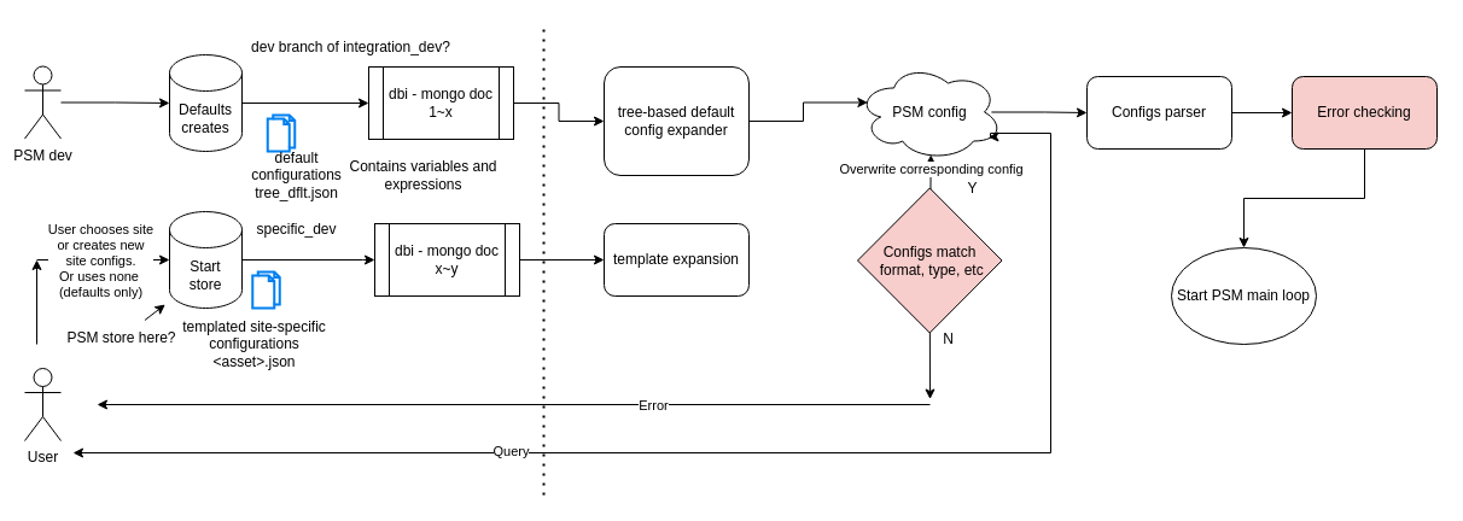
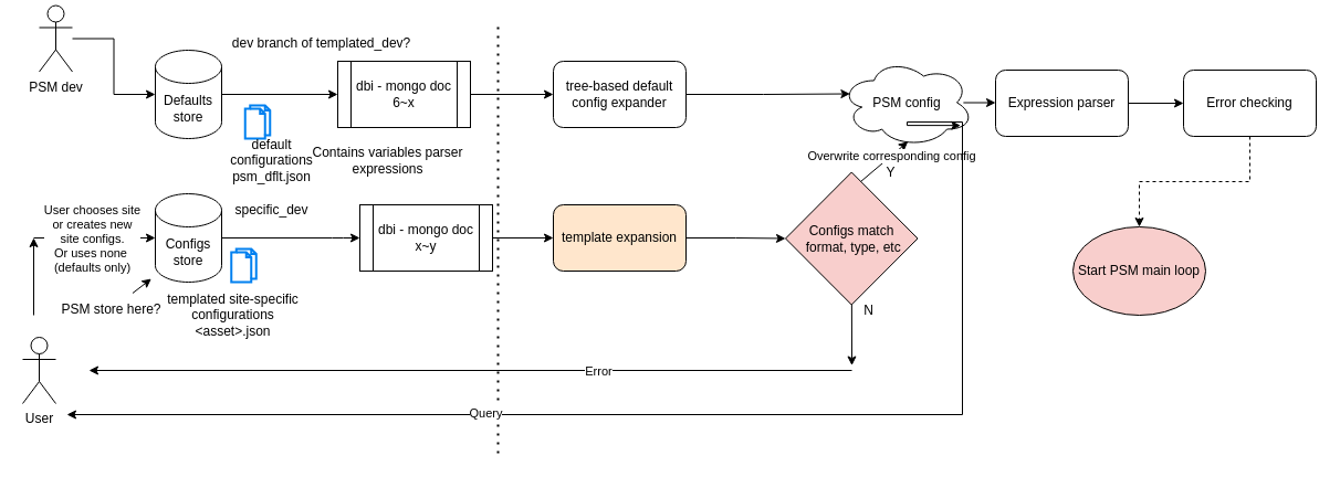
- <mxCell id="29" value="dev branch of integration_dev?" style="text;html=1;align=center;verticalAlign=middle;resizable=0;points=[];autosize=1;strokeColor=none;fillColor=none;" parent="1" vertex="1"><mxGeometry x="195" y="24" width="190" height="30" as="geometry" /></mxCell>
+ <mxCell id="29" value="dev branch of templated_dev?" style="text;html=1;align=center;verticalAlign=middle;resizable=0;points=[];autosize=1;strokeColor=none;fillColor=none;" parent="1" vertex="1"><mxGeometry x="195" y="24" width="190" height="30" as="geometry" /></mxCell>
- <mxCell id="48" value="PSM dev" style="shape=umlActor;verticalLabelPosition=bottom;verticalAlign=top;html=1;outlineConnect=0;" parent="1" vertex="1"><mxGeometry x="20" y="54.5" width="30" height="60" as="geometry" /></mxCell>
+ <mxCell id="48" value="PSM dev" style="shape=umlActor;verticalLabelPosition=bottom;verticalAlign=top;html=1;outlineConnect=0;" parent="1" vertex="1"><mxGeometry x="35" y="4.5" width="30" height="60" as="geometry" /></mxCell>
- <mxCell id="31" value="dbi - mongo doc 1~x" style="shape=process;whiteSpace=wrap;html=1;backgroundOutline=1;" parent="1" vertex="1"><mxGeometry x="305" y="55" width="120" height="60" as="geometry" /></mxCell>
+ <mxCell id="31" value="dbi - mongo doc 6~x" style="shape=process;whiteSpace=wrap;html=1;backgroundOutline=1;" parent="1" vertex="1"><mxGeometry x="305" y="55" width="120" height="60" as="geometry" /></mxCell>
- <mxCell id="10" value="PSM config" style="ellipse;shape=cloud;whiteSpace=wrap;html=1;" parent="1" vertex="1"><mxGeometry x="710" y="52.5" width="120" height="80" as="geometry" /></mxCell>
+ <mxCell id="10" value="PSM config" style="ellipse;shape=cloud;whiteSpace=wrap;html=1;" parent="1" vertex="1"><mxGeometry x="760" y="52.5" width="120" height="80" as="geometry" /></mxCell>
- <mxCell id="44" value="Configs parser" style="rounded=1;whiteSpace=wrap;html=1;" parent="1" vertex="1"><mxGeometry x="900" y="63" width="120" height="60" as="geometry" /></mxCell>
+ <mxCell id="44" value="Expression parser" style="rounded=1;whiteSpace=wrap;html=1;" parent="1" vertex="1"><mxGeometry x="900" y="63" width="120" height="60" as="geometry" /></mxCell>
- <mxCell id="25" value="Error checking" style="rounded=1;whiteSpace=wrap;html=1;fillColor=#f8cecc;" parent="1" vertex="1"><mxGeometry x="1070" y="63" width="120" height="60" as="geometry" /></mxCell>
+ <mxCell id="25" value="Error checking" style="rounded=1;whiteSpace=wrap;html=1;" parent="1" vertex="1"><mxGeometry x="1070" y="63" width="120" height="60" as="geometry" /></mxCell>
- <mxCell id="2" value="Defaults&lt;br&gt;creates" style="shape=cylinder3;whiteSpace=wrap;html=1;boundedLbl=1;backgroundOutline=1;size=15;" parent="1" vertex="1"><mxGeometry x="140" y="45" width="60" height="80" as="geometry" /></mxCell>
+ <mxCell id="2" value="Defaults&lt;br&gt;store" style="shape=cylinder3;whiteSpace=wrap;html=1;boundedLbl=1;backgroundOutline=1;size=15;" parent="1" vertex="1"><mxGeometry x="140" y="45" width="60" height="80" as="geometry" /></mxCell>
- <mxCell id="40" value="tree-based default config expander" style="rounded=1;whiteSpace=wrap;html=1;" parent="1" vertex="1"><mxGeometry x="500" y="55" width="120" height="90" as="geometry" /></mxCell>
+ <mxCell id="40" value="tree-based default config expander" style="rounded=1;whiteSpace=wrap;html=1;" parent="1" vertex="1"><mxGeometry x="500" y="55" width="120" height="60" as="geometry" /></mxCell>
- <mxCell id="5" value="default &lt;br&gt;configurations&lt;br&gt;tree_dflt.json" style="text;html=1;align=center;verticalAlign=middle;resizable=0;points=[];autosize=1;strokeColor=none;fillColor=none;" parent="1" vertex="1"><mxGeometry x="195" y="115" width="100" height="60" as="geometry" /></mxCell>
+ <mxCell id="5" value="default &lt;br&gt;configurations&lt;br&gt;psm_dflt.json" style="text;html=1;align=center;verticalAlign=middle;resizable=0;points=[];autosize=1;strokeColor=none;fillColor=none;" parent="1" vertex="1"><mxGeometry x="195" y="115" width="100" height="60" as="geometry" /></mxCell>
- <mxCell id="46" value="Contains variables and&lt;br&gt;expressions" style="text;html=1;align=center;verticalAlign=middle;resizable=0;points=[];autosize=1;strokeColor=none;fillColor=none;" parent="1" vertex="1"><mxGeometry x="275" y="125" width="150" height="40" as="geometry" /></mxCell>
+ <mxCell id="46" value="Contains variables parser&lt;br&gt;expressions" style="text;html=1;align=center;verticalAlign=middle;resizable=0;points=[];autosize=1;strokeColor=none;fillColor=none;" parent="1" vertex="1"><mxGeometry x="275" y="125" width="150" height="40" as="geometry" /></mxCell>
- <mxCell id="24" style="edgeStyle=orthogonalEdgeStyle;rounded=0;orthogonalLoop=1;jettySize=auto;html=1;entryX=0.5;entryY=0;entryDx=0;entryDy=0;" parent="1" source="25" target="45" edge="1"><mxGeometry relative="1" as="geometry" /></mxCell>
+ <mxCell id="24" style="edgeStyle=orthogonalEdgeStyle;rounded=0;orthogonalLoop=1;jettySize=auto;html=1;entryX=0.5;entryY=0;entryDx=0;entryDy=0;dashed=1;" parent="1" source="25" target="45" edge="1"><mxGeometry relative="1" as="geometry" /></mxCell>
- <mxCell id="36" value="dbi - mongo doc x~y" style="shape=process;whiteSpace=wrap;html=1;backgroundOutline=1;" parent="1" vertex="1"><mxGeometry x="310" y="185" width="120" height="60" as="geometry" /></mxCell>
+ <mxCell id="36" value="dbi - mongo doc x~y" style="shape=process;whiteSpace=wrap;html=1;backgroundOutline=1;" parent="1" vertex="1"><mxGeometry x="325" y="185" width="120" height="60" as="geometry" /></mxCell>
- <mxCell id="42" value="template expansion" style="rounded=1;whiteSpace=wrap;html=1;" parent="1" vertex="1"><mxGeometry x="500" y="185" width="120" height="60" as="geometry" /></mxCell>
+ <mxCell id="42" value="template expansion" style="rounded=1;whiteSpace=wrap;html=1;fillColor=#ffe6cc;" parent="1" vertex="1"><mxGeometry x="500" y="185" width="120" height="60" as="geometry" /></mxCell>
+ <mxCell id="41" style="edgeStyle=orthogonalEdgeStyle;rounded=0;orthogonalLoop=1;jettySize=auto;html=1;exitX=1;exitY=0.5;exitDx=0;exitDy=0;entryX=0;entryY=0.5;entryDx=0;entryDy=0;" parent="1" source="42" target="38" edge="1"><mxGeometry relative="1" as="geometry"><mxPoint x="657.84" y="214.22" as="targetPoint" /></mxGeometry></mxCell>
- <mxCell id="3" value="Start&lt;br&gt;store" style="shape=cylinder3;whiteSpace=wrap;html=1;boundedLbl=1;backgroundOutline=1;size=15;" parent="1" vertex="1"><mxGeometry x="140" y="175" width="60" height="80" as="geometry" /></mxCell>
+ <mxCell id="3" value="Configs&lt;br&gt;store" style="shape=cylinder3;whiteSpace=wrap;html=1;boundedLbl=1;backgroundOutline=1;size=15;" parent="1" vertex="1"><mxGeometry x="140" y="175" width="60" height="80" as="geometry" /></mxCell>
- <mxCell id="45" value="Start PSM main loop" style="ellipse;whiteSpace=wrap;html=1;" parent="1" vertex="1"><mxGeometry x="970" y="205" width="120" height="80" as="geometry" /></mxCell>
+ <mxCell id="45" value="Start PSM main loop" style="ellipse;whiteSpace=wrap;html=1;fillColor=#f8cecc;" parent="1" vertex="1"><mxGeometry x="970" y="205" width="120" height="80" as="geometry" /></mxCell>
